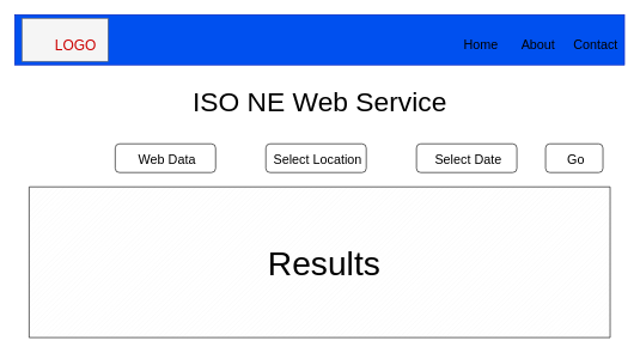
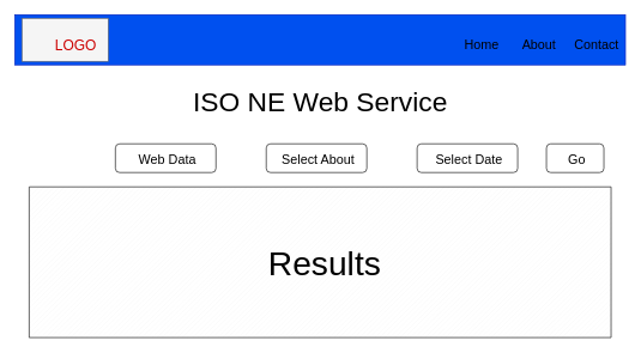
- <mxCell id="14" value="&lt;br&gt;&lt;font color=&quot;#000000&quot; style=&quot;font-size: 18px;&quot;&gt;&amp;nbsp;Select Location&lt;/font&gt;" style="text;strokeColor=none;align=center;fillColor=none;html=1;verticalAlign=middle;whiteSpace=wrap;rounded=0;" vertex="1" parent="1"><mxGeometry x="370" y="200" width="140" height="30" as="geometry" /></mxCell>
+ <mxCell id="14" value="&lt;br&gt;&lt;font color=&quot;#000000&quot; style=&quot;font-size: 18px;&quot;&gt;&amp;nbsp;Select About&lt;/font&gt;" style="text;strokeColor=none;align=center;fillColor=none;html=1;verticalAlign=middle;whiteSpace=wrap;rounded=0;" vertex="1" parent="1"><mxGeometry x="370" y="200" width="140" height="30" as="geometry" /></mxCell>
